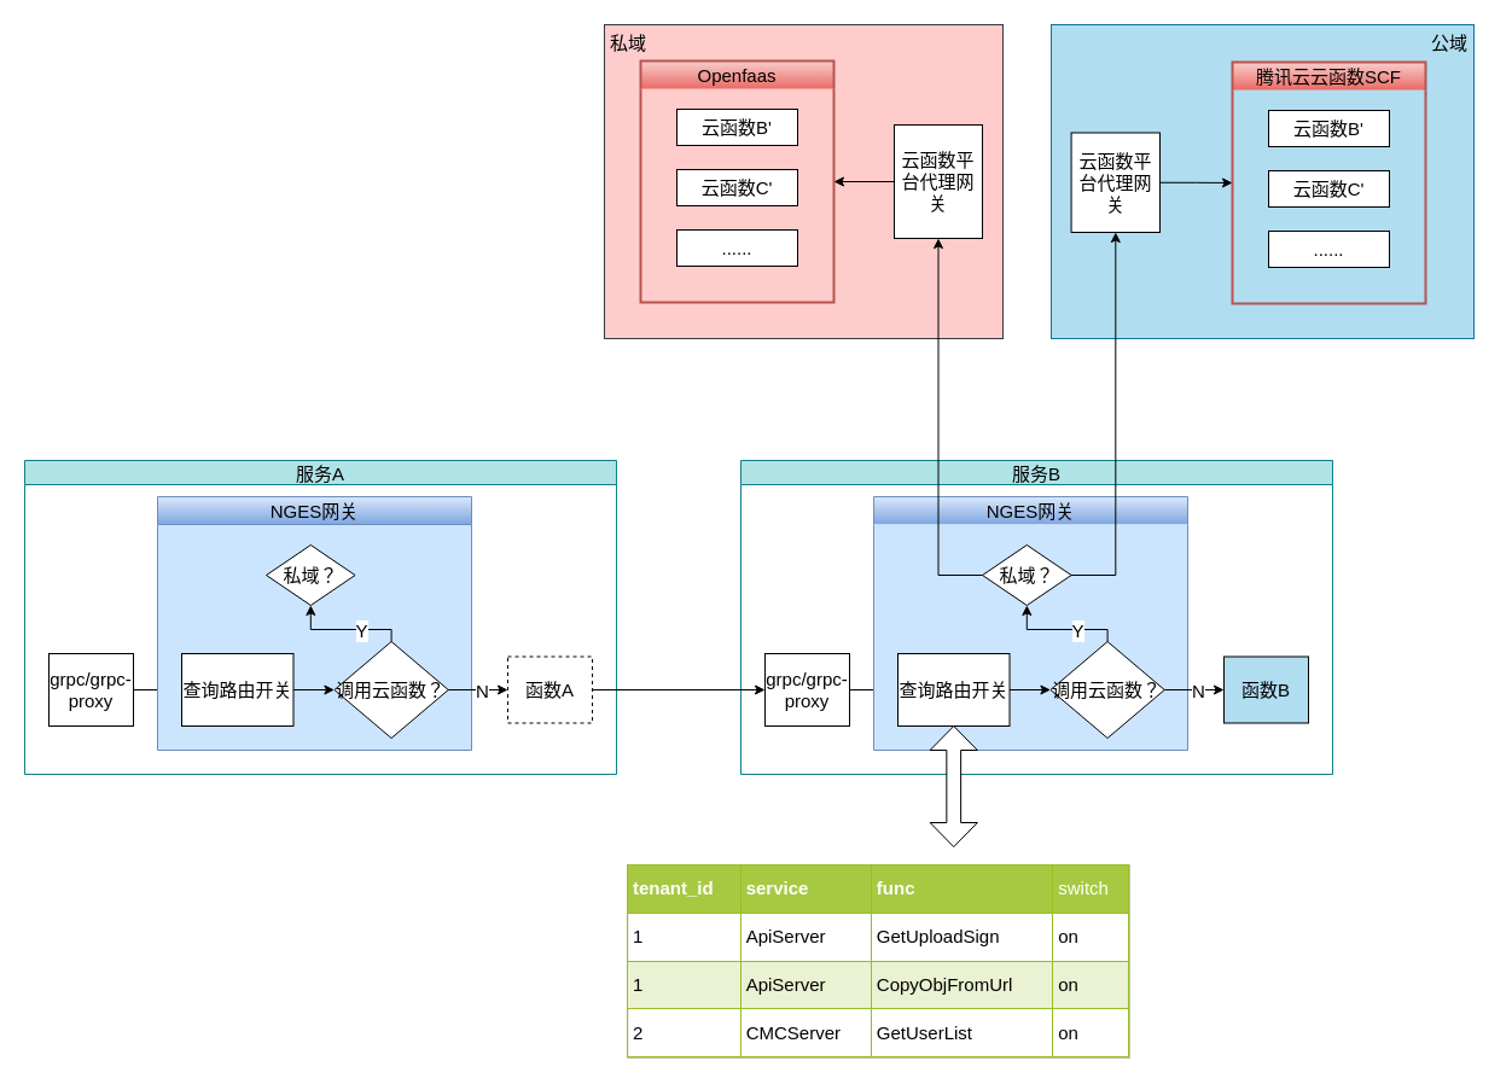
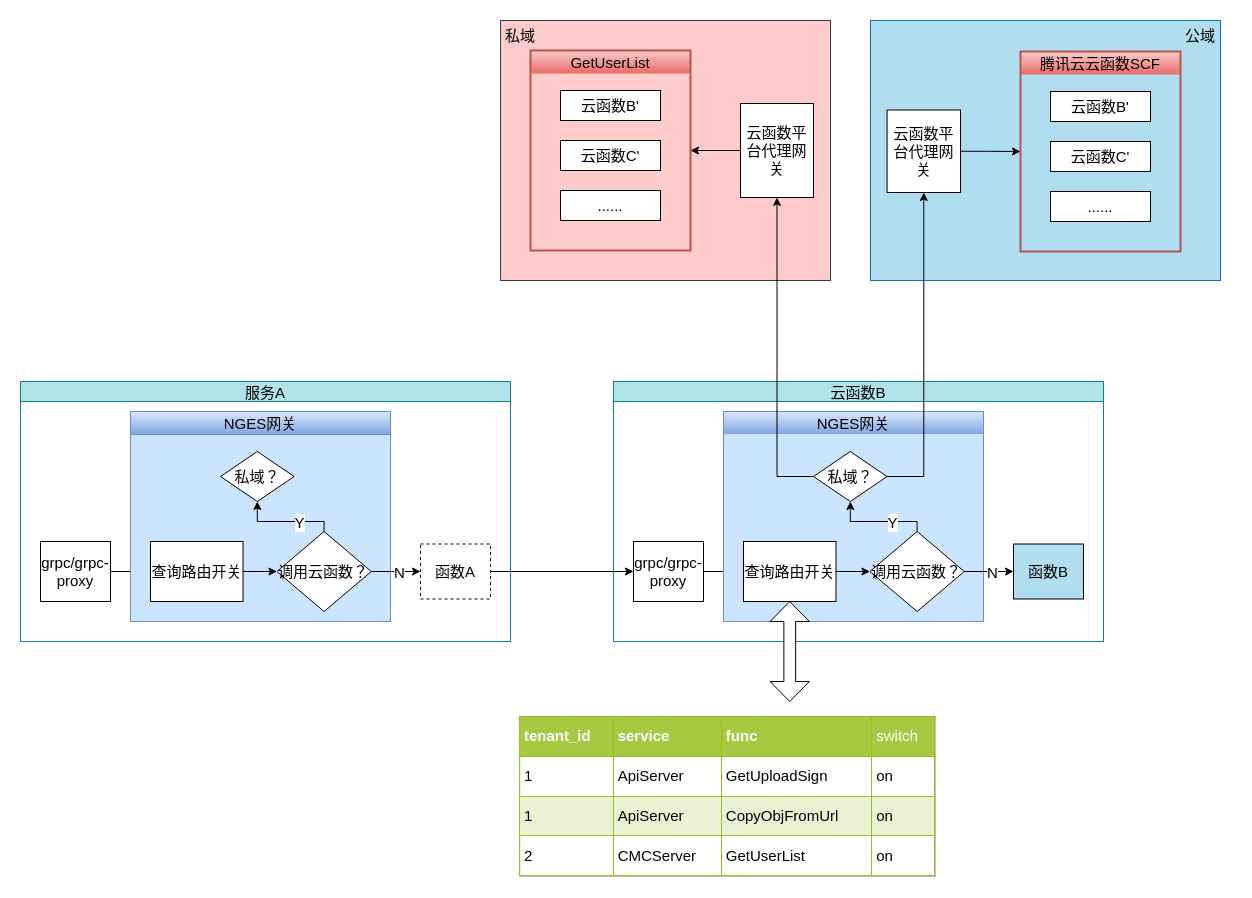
- <mxCell id="5" value="Openfaas" style="swimlane;fontSize=15;fontStyle=0;fillColor=#f8cecc;gradientColor=#ea6b66;strokeColor=#b85450;shadow=0;strokeWidth=2;swimlaneLine=0;" vertex="1" parent="1"><mxGeometry x="530" y="50" width="160" height="200" as="geometry" /></mxCell>
+ <mxCell id="5" value="GetUserList" style="swimlane;fontSize=15;fontStyle=0;fillColor=#f8cecc;gradientColor=#ea6b66;strokeColor=#b85450;shadow=0;strokeWidth=2;swimlaneLine=0;" vertex="1" parent="1"><mxGeometry x="530" y="50" width="160" height="200" as="geometry" /></mxCell>
- <mxCell id="24" value="服务B" style="swimlane;startSize=20;horizontal=1;containerType=tree;fontSize=15;fontStyle=0;fillColor=#b0e3e6;strokeColor=#0e8088;fontColor=default;labelBorderColor=none;shadow=0;" vertex="1" parent="1"><mxGeometry x="613" y="381" width="490" height="260" as="geometry" /></mxCell>
+ <mxCell id="24" value="云函数B" style="swimlane;startSize=20;horizontal=1;containerType=tree;fontSize=15;fontStyle=0;fillColor=#b0e3e6;strokeColor=#0e8088;fontColor=default;labelBorderColor=none;shadow=0;" vertex="1" parent="1"><mxGeometry x="613" y="381" width="490" height="260" as="geometry" /></mxCell>
